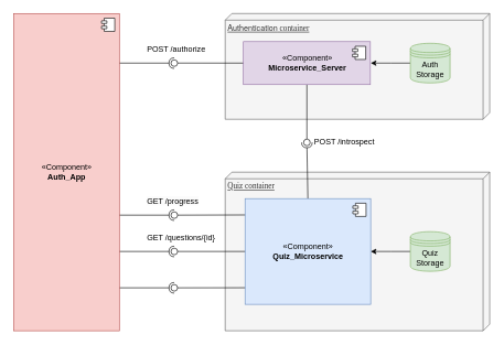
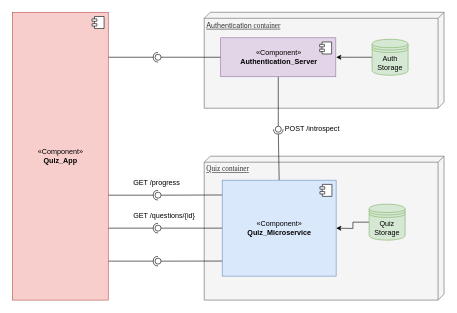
- <mxCell id="4" value="POST /authorize" style="text;html=1;align=left;verticalAlign=middle;resizable=0;points=[];autosize=1;strokeColor=none;fillColor=none;" parent="1" vertex="1"><mxGeometry x="220" y="60" width="110" height="30" as="geometry" /></mxCell>
- <mxCell id="32" value="«Component»&lt;br&gt;&lt;b&gt;Microservice_Server&lt;/b&gt;" style="html=1;dropTarget=0;fontSize=12;fillColor=#e1d5e7;strokeColor=#9673a6;" parent="1" vertex="1"><mxGeometry x="367.5" y="62.5" width="192" height="65" as="geometry" /></mxCell>
+ <mxCell id="32" value="«Component»&lt;br&gt;&lt;b&gt;Authentication_Server&lt;/b&gt;" style="html=1;dropTarget=0;fontSize=12;fillColor=#e1d5e7;strokeColor=#9673a6;" parent="1" vertex="1"><mxGeometry x="367.5" y="62.5" width="192" height="65" as="geometry" /></mxCell>
- <mxCell id="28" value="«Component»&lt;br&gt;&lt;b&gt;Auth_App&lt;/b&gt;" style="html=1;dropTarget=0;fontSize=12;fillColor=#f8cecc;strokeColor=#b85450;" parent="1" vertex="1"><mxGeometry x="20" y="20" width="160" height="480" as="geometry" /></mxCell>
+ <mxCell id="28" value="«Component»&lt;br&gt;&lt;b&gt;Quiz_App&lt;/b&gt;" style="html=1;dropTarget=0;fontSize=12;fillColor=#f8cecc;strokeColor=#b85450;" parent="1" vertex="1"><mxGeometry x="20" y="20" width="160" height="480" as="geometry" /></mxCell>
- <mxCell id="12" value="Quiz Storage" style="shape=datastore;whiteSpace=wrap;html=1;fillColor=#d5e8d4;strokeColor=#82b366;" parent="1" vertex="1"><mxGeometry x="620" y="350" width="60" height="60" as="geometry" /></mxCell>
+ <mxCell id="12" value="Quiz Storage" style="shape=datastore;whiteSpace=wrap;html=1;fillColor=#d5e8d4;strokeColor=#82b366;" parent="1" vertex="1"><mxGeometry x="615" y="340" width="60" height="60" as="geometry" /></mxCell>
